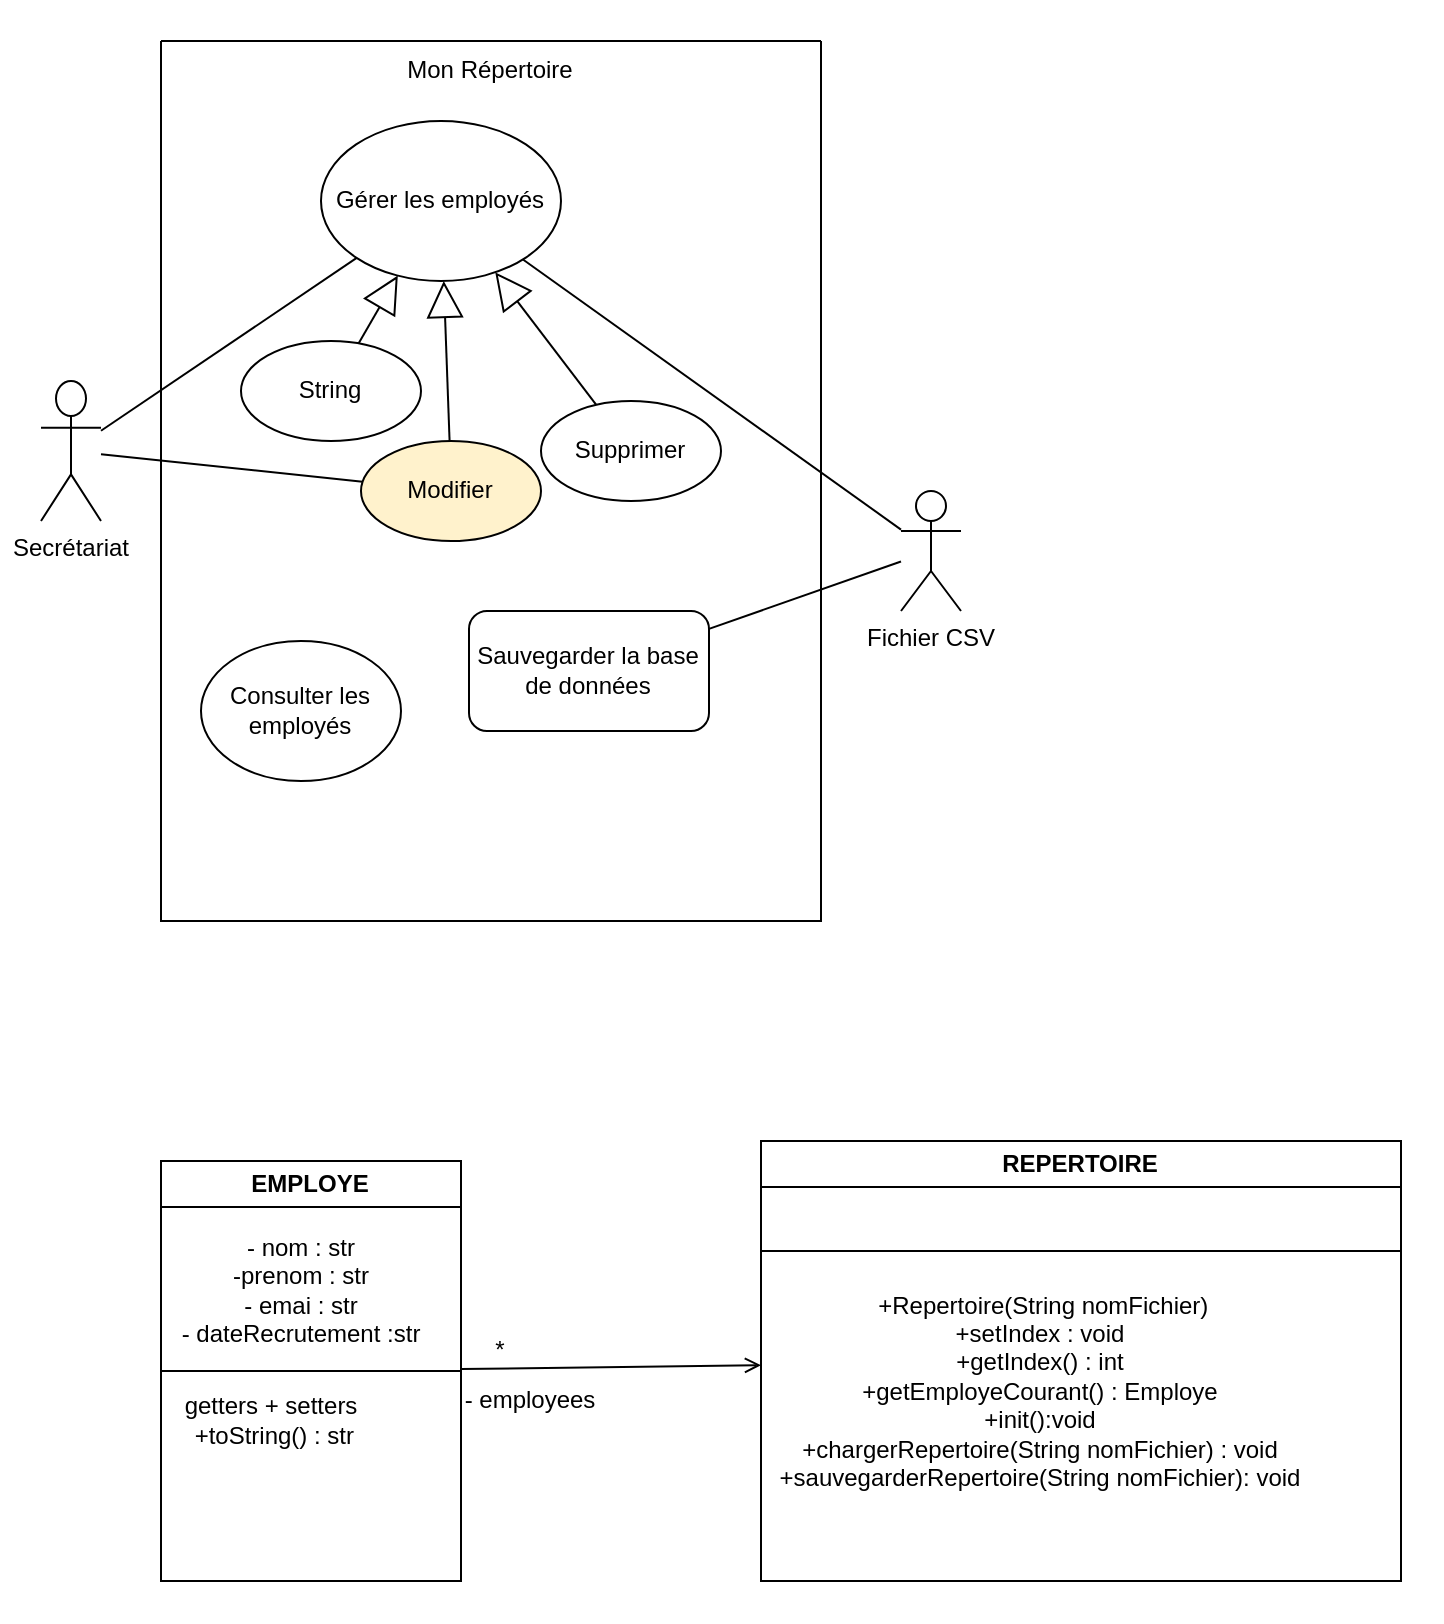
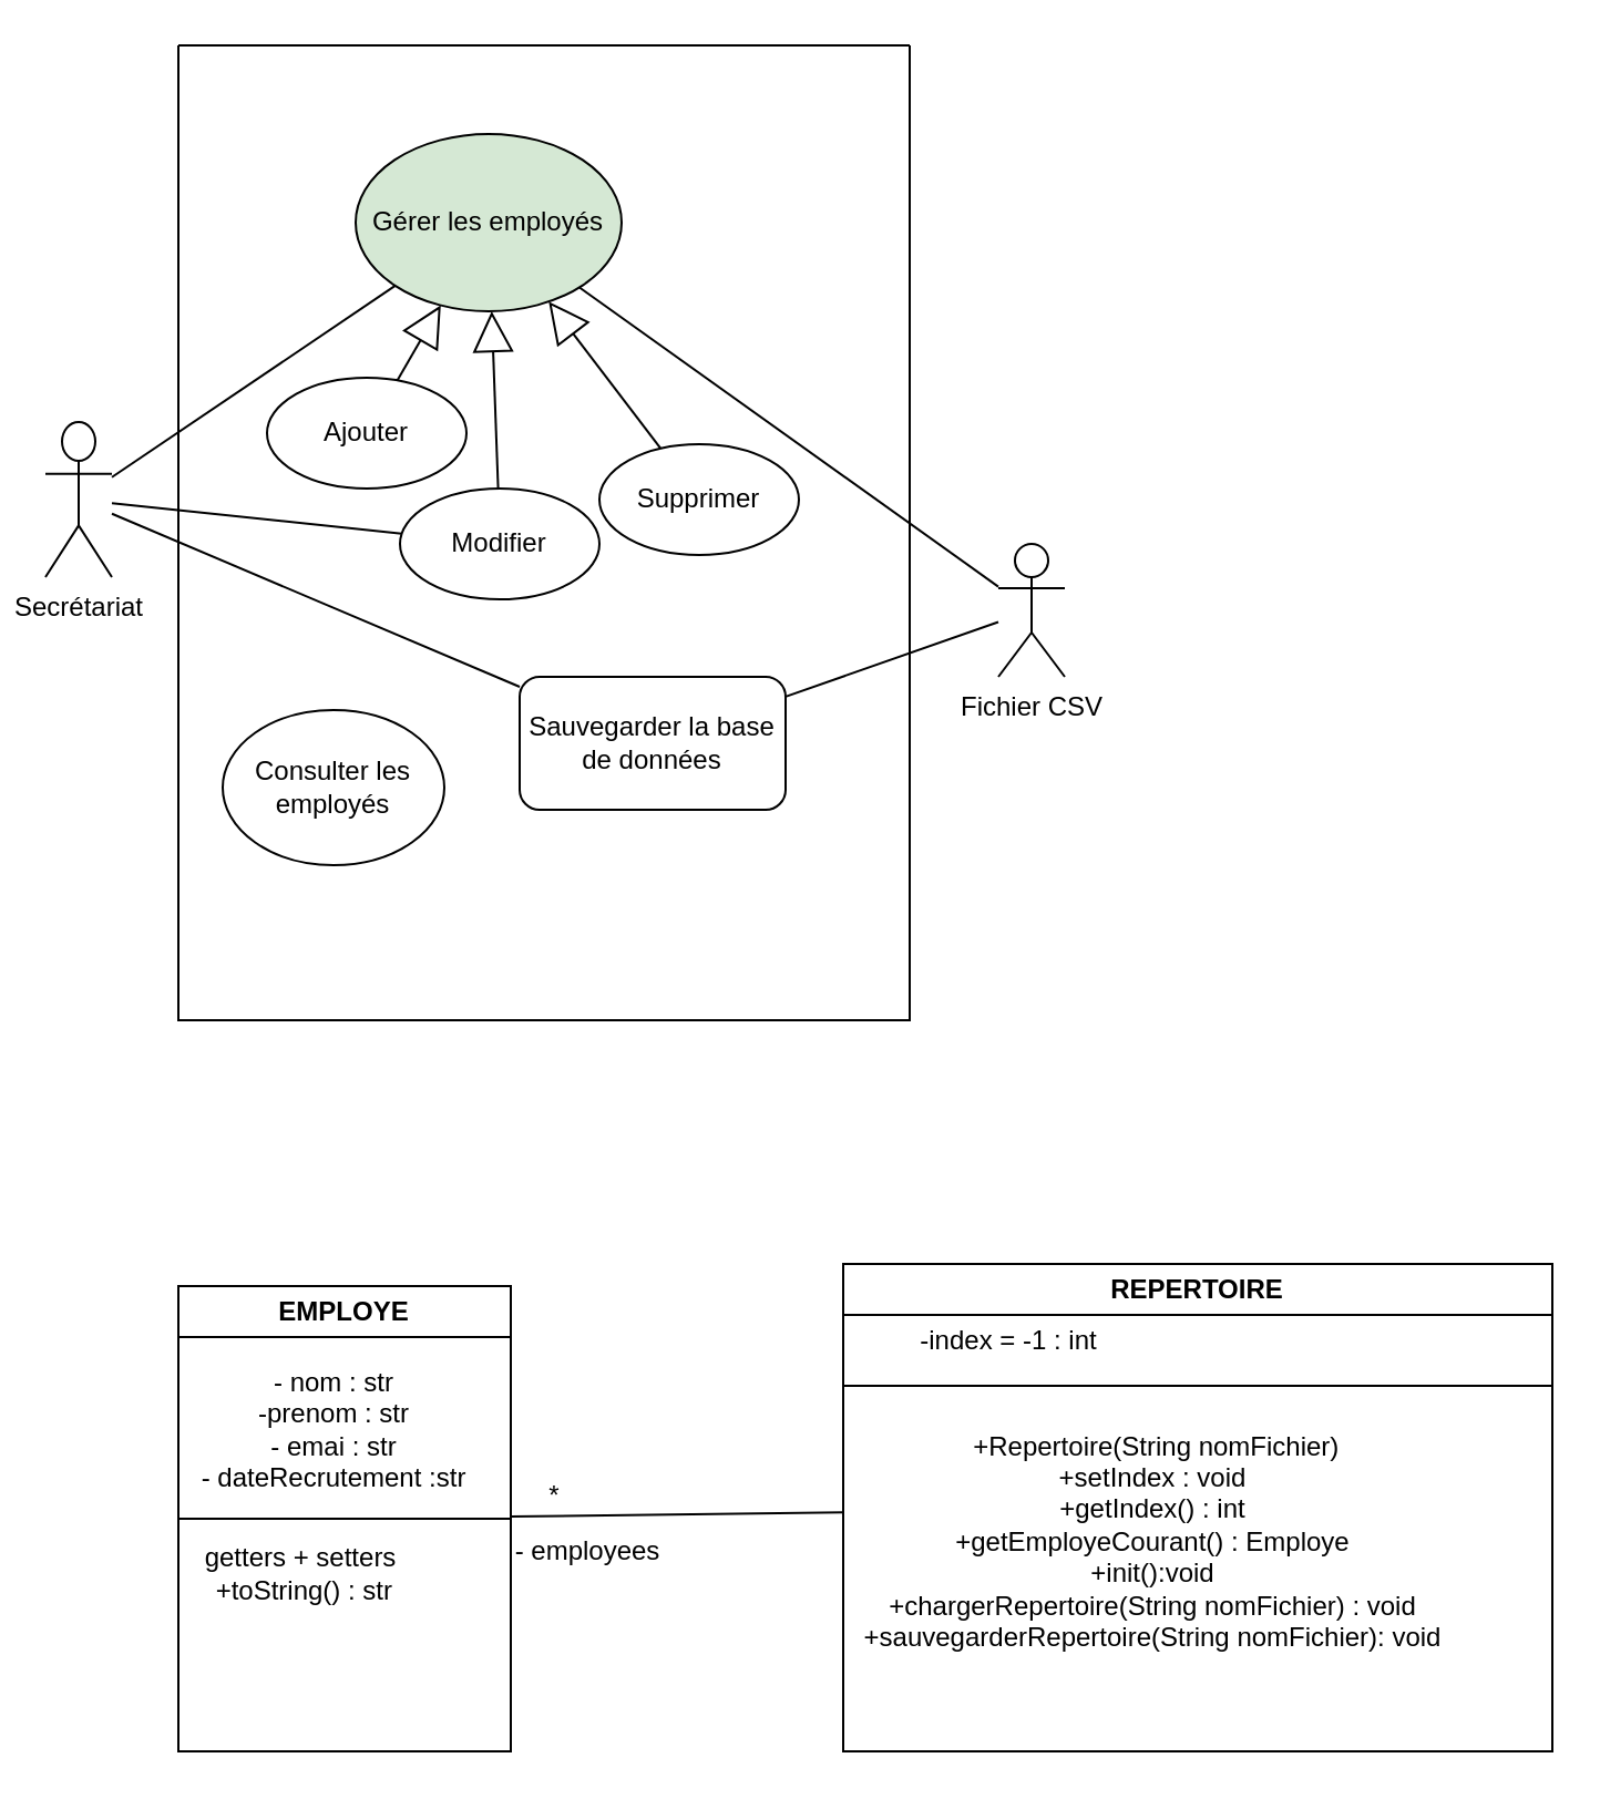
- <mxCell id="12" value="Mon Répertoire" style="text;html=1;align=center;verticalAlign=middle;whiteSpace=wrap;rounded=0;" vertex="1" parent="2"><mxGeometry x="100" width="130" height="30" as="geometry" /></mxCell>
- <mxCell id="3" value="Gérer les employés " style="ellipse;whiteSpace=wrap;html=1;" vertex="1" parent="2"><mxGeometry x="80" y="40" width="120" height="80" as="geometry" /></mxCell>
+ <mxCell id="3" value="Gérer les employés " style="ellipse;whiteSpace=wrap;html=1;fillColor=#d5e8d4;" vertex="1" parent="2"><mxGeometry x="80" y="40" width="120" height="80" as="geometry" /></mxCell>
- <mxCell id="6" value="String " style="ellipse;whiteSpace=wrap;html=1;" vertex="1" parent="2"><mxGeometry x="40" y="150" width="90" height="50" as="geometry" /></mxCell>
+ <mxCell id="6" value="Ajouter " style="ellipse;whiteSpace=wrap;html=1;" vertex="1" parent="2"><mxGeometry x="40" y="150" width="90" height="50" as="geometry" /></mxCell>
- <mxCell id="7" value="Modifier" style="ellipse;whiteSpace=wrap;html=1;fillColor=#fff2cc;" vertex="1" parent="2"><mxGeometry x="100" y="200" width="90" height="50" as="geometry" /></mxCell>
+ <mxCell id="7" value="Modifier" style="ellipse;whiteSpace=wrap;html=1;" vertex="1" parent="2"><mxGeometry x="100" y="200" width="90" height="50" as="geometry" /></mxCell>
+ <mxCell id="15" value="" style="endArrow=none;html=1;rounded=0;" edge="1" parent="1" source="13" target="4"><mxGeometry width="50" height="50" relative="1" as="geometry"><mxPoint x="230" y="320" as="sourcePoint" /><mxPoint x="280" y="270" as="targetPoint" /></mxGeometry></mxCell>
+ <mxCell id="25" value="-index = -1 : int " style="text;html=1;align=center;verticalAlign=middle;whiteSpace=wrap;rounded=0;" vertex="1" parent="23"><mxGeometry x="20" y="20" width="110" height="30" as="geometry" /></mxCell>
- <mxCell id="27" value="" style="endArrow=open;html=1;rounded=0;" edge="1" parent="1" source="17" target="23"><mxGeometry width="50" height="50" relative="1" as="geometry"><mxPoint x="380" y="690" as="sourcePoint" /><mxPoint x="430" y="640" as="targetPoint" /></mxGeometry></mxCell>
+ <mxCell id="27" value="" style="endArrow=none;html=1;rounded=0;" edge="1" parent="1" source="17" target="23"><mxGeometry width="50" height="50" relative="1" as="geometry"><mxPoint x="380" y="690" as="sourcePoint" /><mxPoint x="430" y="640" as="targetPoint" /></mxGeometry></mxCell>
